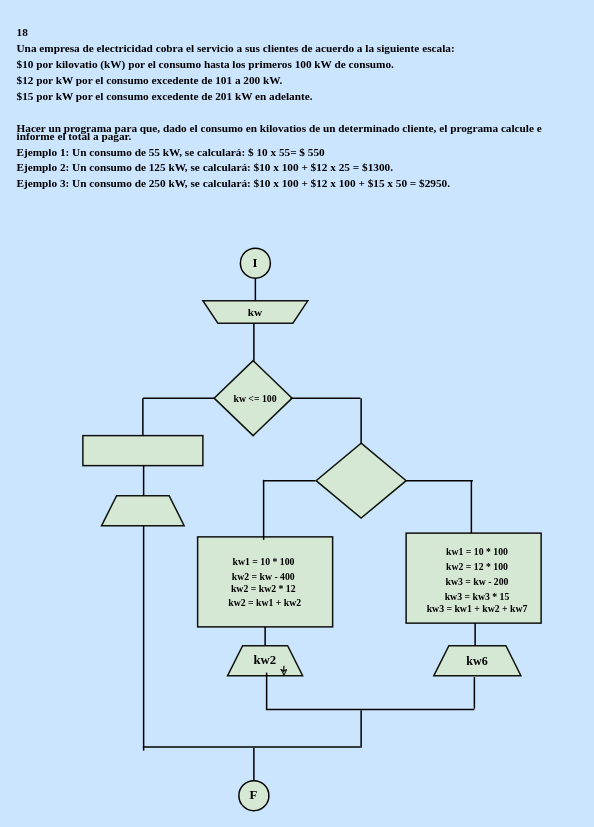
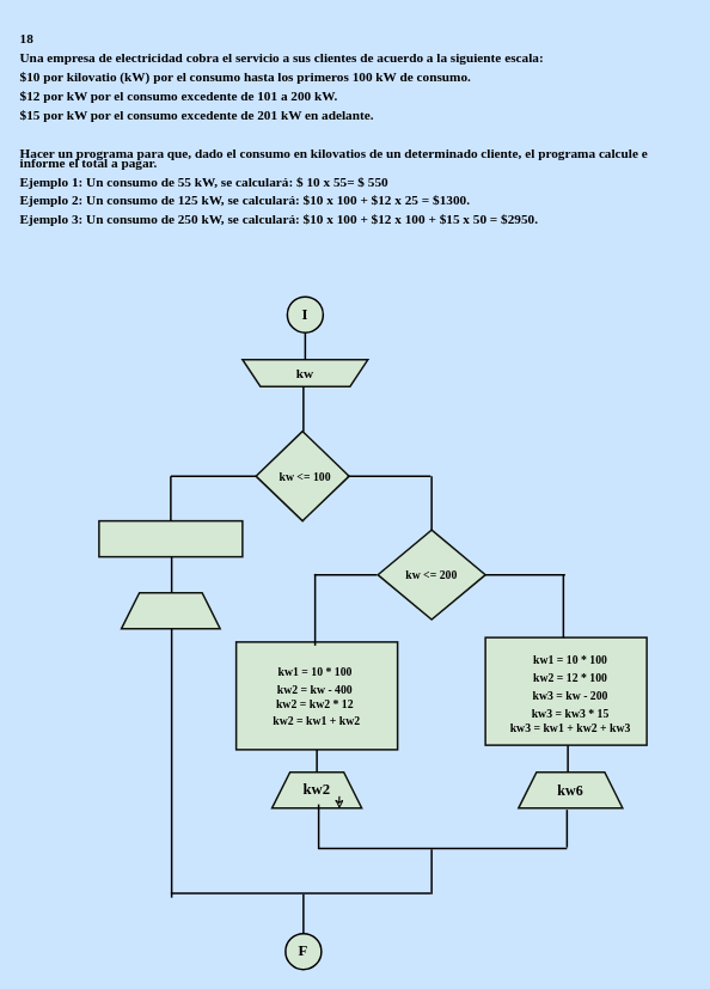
+ <mxCell id="19" value="&lt;font face=&quot;Comic Sans MS&quot; color=&quot;#000000&quot;&gt;&lt;span style=&quot;font-size: 13px;&quot;&gt;&lt;b&gt;kw &amp;lt;= 200&lt;/b&gt;&lt;/span&gt;&lt;/font&gt;" style="text;strokeColor=none;align=center;fillColor=none;html=1;verticalAlign=middle;whiteSpace=wrap;rounded=0;fontFamily=Architects Daughter;fontSource=https://fonts.googleapis.com/css?family=Architects+Daughter;aspect=fixed;" vertex="1" parent="17"><mxGeometry x="5" y="35" width="110" height="30" as="geometry" /></mxCell>
- <mxCell id="28" value="&lt;font face=&quot;Comic Sans MS&quot; color=&quot;#000000&quot;&gt;&lt;span style=&quot;font-size: 13px;&quot;&gt;&lt;b&gt;kw3 = kw1 + kw2 + kw7&lt;/b&gt;&lt;/span&gt;&lt;/font&gt;" style="text;strokeColor=none;align=center;fillColor=none;html=1;verticalAlign=middle;whiteSpace=wrap;rounded=0;fontFamily=Architects Daughter;fontSource=https://fonts.googleapis.com/css?family=Architects+Daughter;" vertex="1" parent="22"><mxGeometry y="60" width="190" height="60" as="geometry" /></mxCell>
+ <mxCell id="28" value="&lt;font face=&quot;Comic Sans MS&quot; color=&quot;#000000&quot;&gt;&lt;span style=&quot;font-size: 13px;&quot;&gt;&lt;b&gt;kw3 = kw1 + kw2 + kw3&lt;/b&gt;&lt;/span&gt;&lt;/font&gt;" style="text;strokeColor=none;align=center;fillColor=none;html=1;verticalAlign=middle;whiteSpace=wrap;rounded=0;fontFamily=Architects Daughter;fontSource=https://fonts.googleapis.com/css?family=Architects+Daughter;" vertex="1" parent="22"><mxGeometry y="60" width="190" height="60" as="geometry" /></mxCell>
